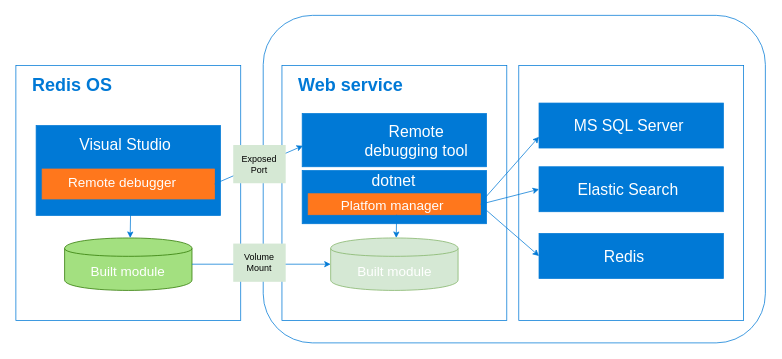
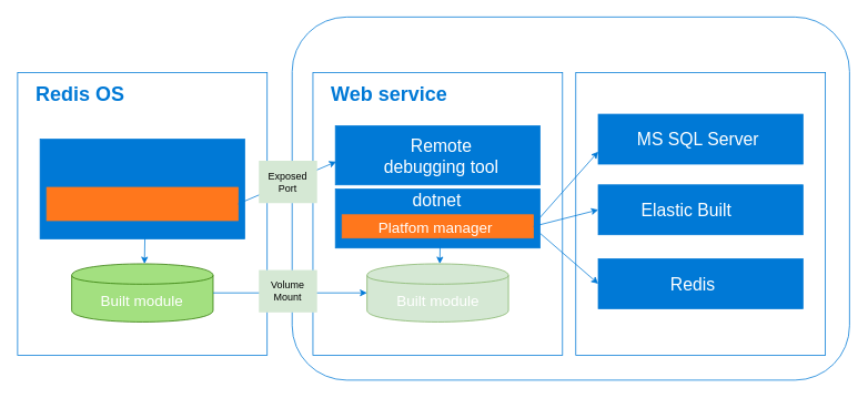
- <mxCell id="24" value="Remote&lt;br&gt;debugging tool" style="text;html=1;resizable=0;points=[];autosize=1;align=center;verticalAlign=top;spacingTop=-4;fontSize=21;fontColor=#FFFFFF;" parent="1" vertex="1"><mxGeometry x="479" y="160" width="150" height="50" as="geometry" /></mxCell>
+ <mxCell id="24" value="Remote&lt;br&gt;debugging tool" style="text;html=1;resizable=0;points=[];autosize=1;align=center;verticalAlign=top;spacingTop=-4;fontSize=21;fontColor=#FFFFFF;" parent="1" vertex="1"><mxGeometry x="454" y="160" width="150" height="50" as="geometry" /></mxCell>
- <mxCell id="6" value="Visual Studio" style="text;html=1;resizable=0;points=[];autosize=1;align=left;verticalAlign=top;spacingTop=-4;fontSize=21;fontColor=#FFFFFF;" parent="2" vertex="1"><mxGeometry x="83" y="90" width="160" height="30" as="geometry" /></mxCell>
- <mxCell id="8" value="Remote debugger" style="text;html=1;resizable=0;points=[];autosize=1;align=left;verticalAlign=top;spacingTop=-4;fontSize=18;fontColor=#FFFFFF;" parent="2" vertex="1"><mxGeometry x="68" y="143" width="180" height="30" as="geometry" /></mxCell>
- <mxCell id="34" value="Elastic Search" style="text;html=1;resizable=0;points=[];autosize=1;align=left;verticalAlign=top;spacingTop=-4;fontSize=21;fontColor=#FFFFFF;" parent="1" vertex="1"><mxGeometry x="768" y="237" width="150" height="30" as="geometry" /></mxCell>
+ <mxCell id="34" value="Elastic Built" style="text;html=1;resizable=0;points=[];autosize=1;align=left;verticalAlign=top;spacingTop=-4;fontSize=21;fontColor=#FFFFFF;" parent="1" vertex="1"><mxGeometry x="768" y="237" width="150" height="30" as="geometry" /></mxCell>
